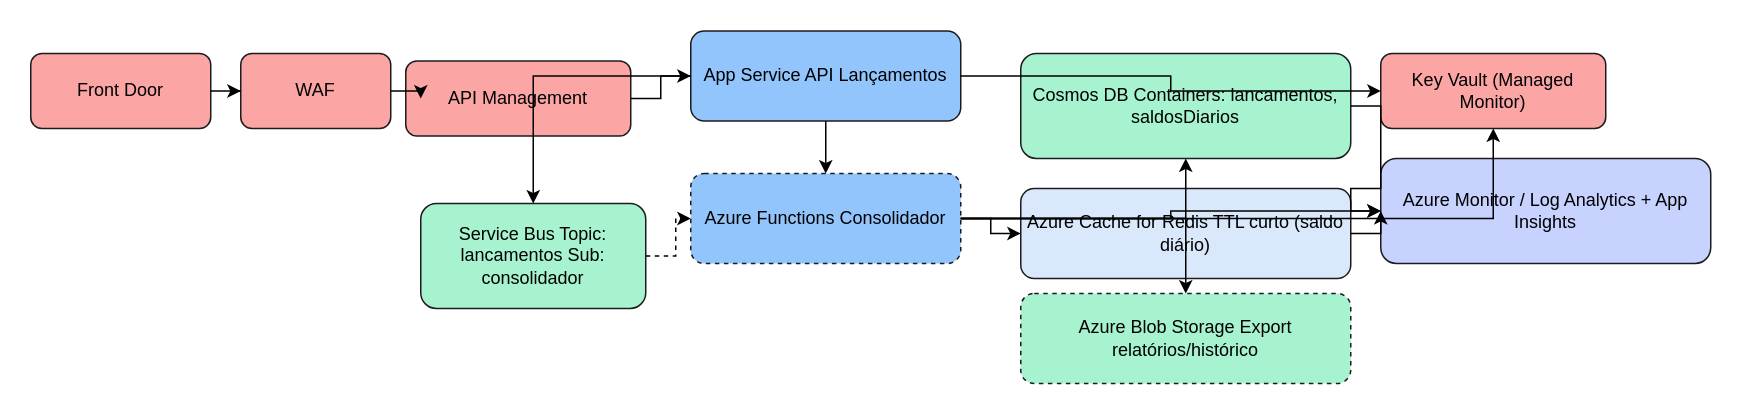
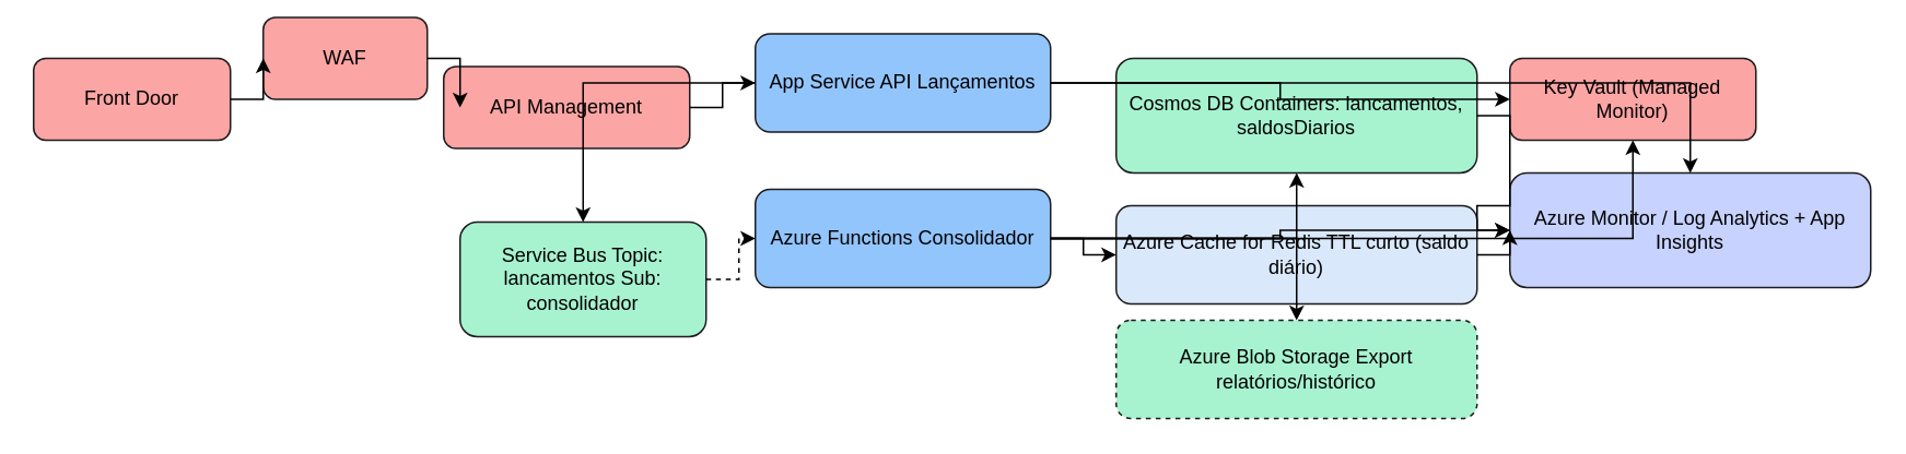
- <mxCell id="3" value="WAF" style="rounded=1;whiteSpace=wrap;html=1;fillColor=#FCA5A5;strokeColor=#1C1C1E;fontSize=12;" parent="1" vertex="1"><mxGeometry x="160" y="35" width="100" height="50" as="geometry" /></mxCell>
+ <mxCell id="3" value="WAF" style="rounded=1;whiteSpace=wrap;html=1;fillColor=#FCA5A5;strokeColor=#1C1C1E;fontSize=12;" parent="1" vertex="1"><mxGeometry x="160" y="10" width="100" height="50" as="geometry" /></mxCell>
- <mxCell id="22" style="edgeStyle=orthogonalEdgeStyle;rounded=0;orthogonalLoop=1;jettySize=auto;html=1;" parent="1" edge="1" source="5" target="6"><mxGeometry relative="1" as="geometry" /></mxCell>
+ <mxCell id="22" style="edgeStyle=orthogonalEdgeStyle;rounded=0;orthogonalLoop=1;jettySize=auto;html=1;" parent="1" edge="1" source="5" target="12"><mxGeometry relative="1" as="geometry" /></mxCell>
- <mxCell id="6" value="Azure Functions Consolidador" style="rounded=1;whiteSpace=wrap;html=1;fillColor=#93C5FD;strokeColor=#1C1C1E;fontSize=12;dashed=1;" parent="1" vertex="1"><mxGeometry x="460" y="115" width="180" height="60" as="geometry" /></mxCell>
+ <mxCell id="6" value="Azure Functions Consolidador" style="rounded=1;whiteSpace=wrap;html=1;fillColor=#93C5FD;strokeColor=#1C1C1E;fontSize=12;" parent="1" vertex="1"><mxGeometry x="460" y="115" width="180" height="60" as="geometry" /></mxCell>
